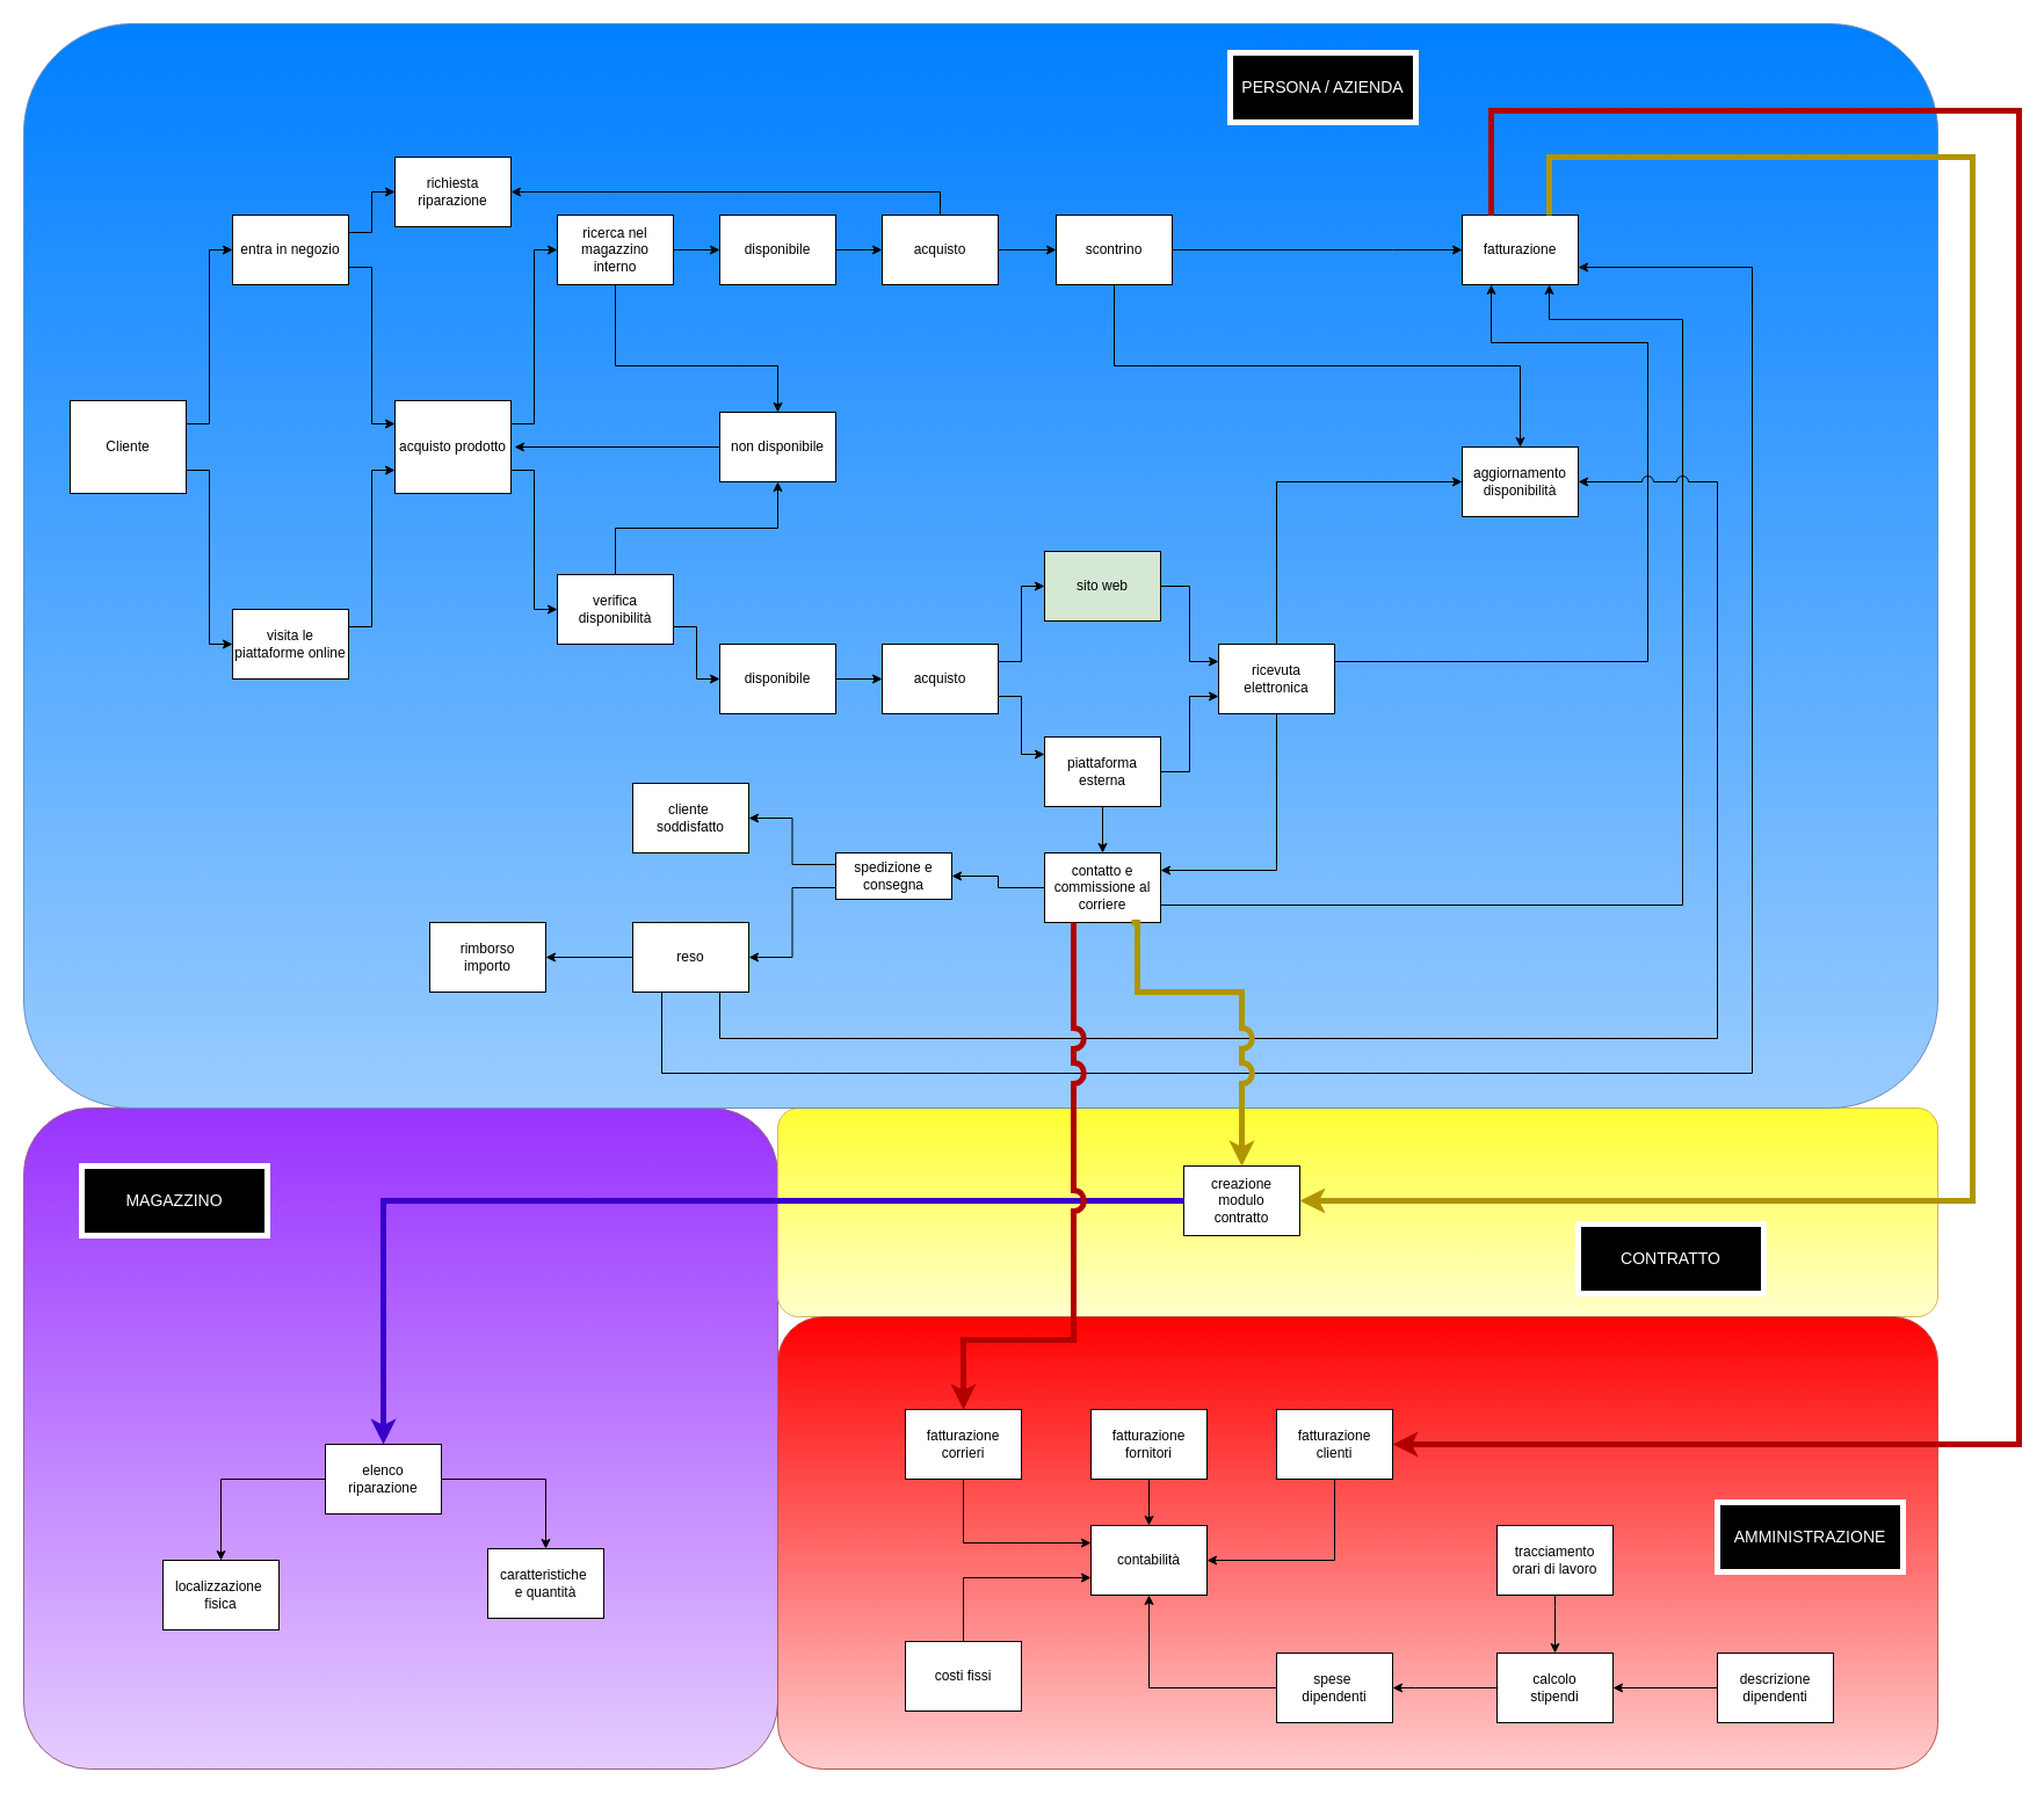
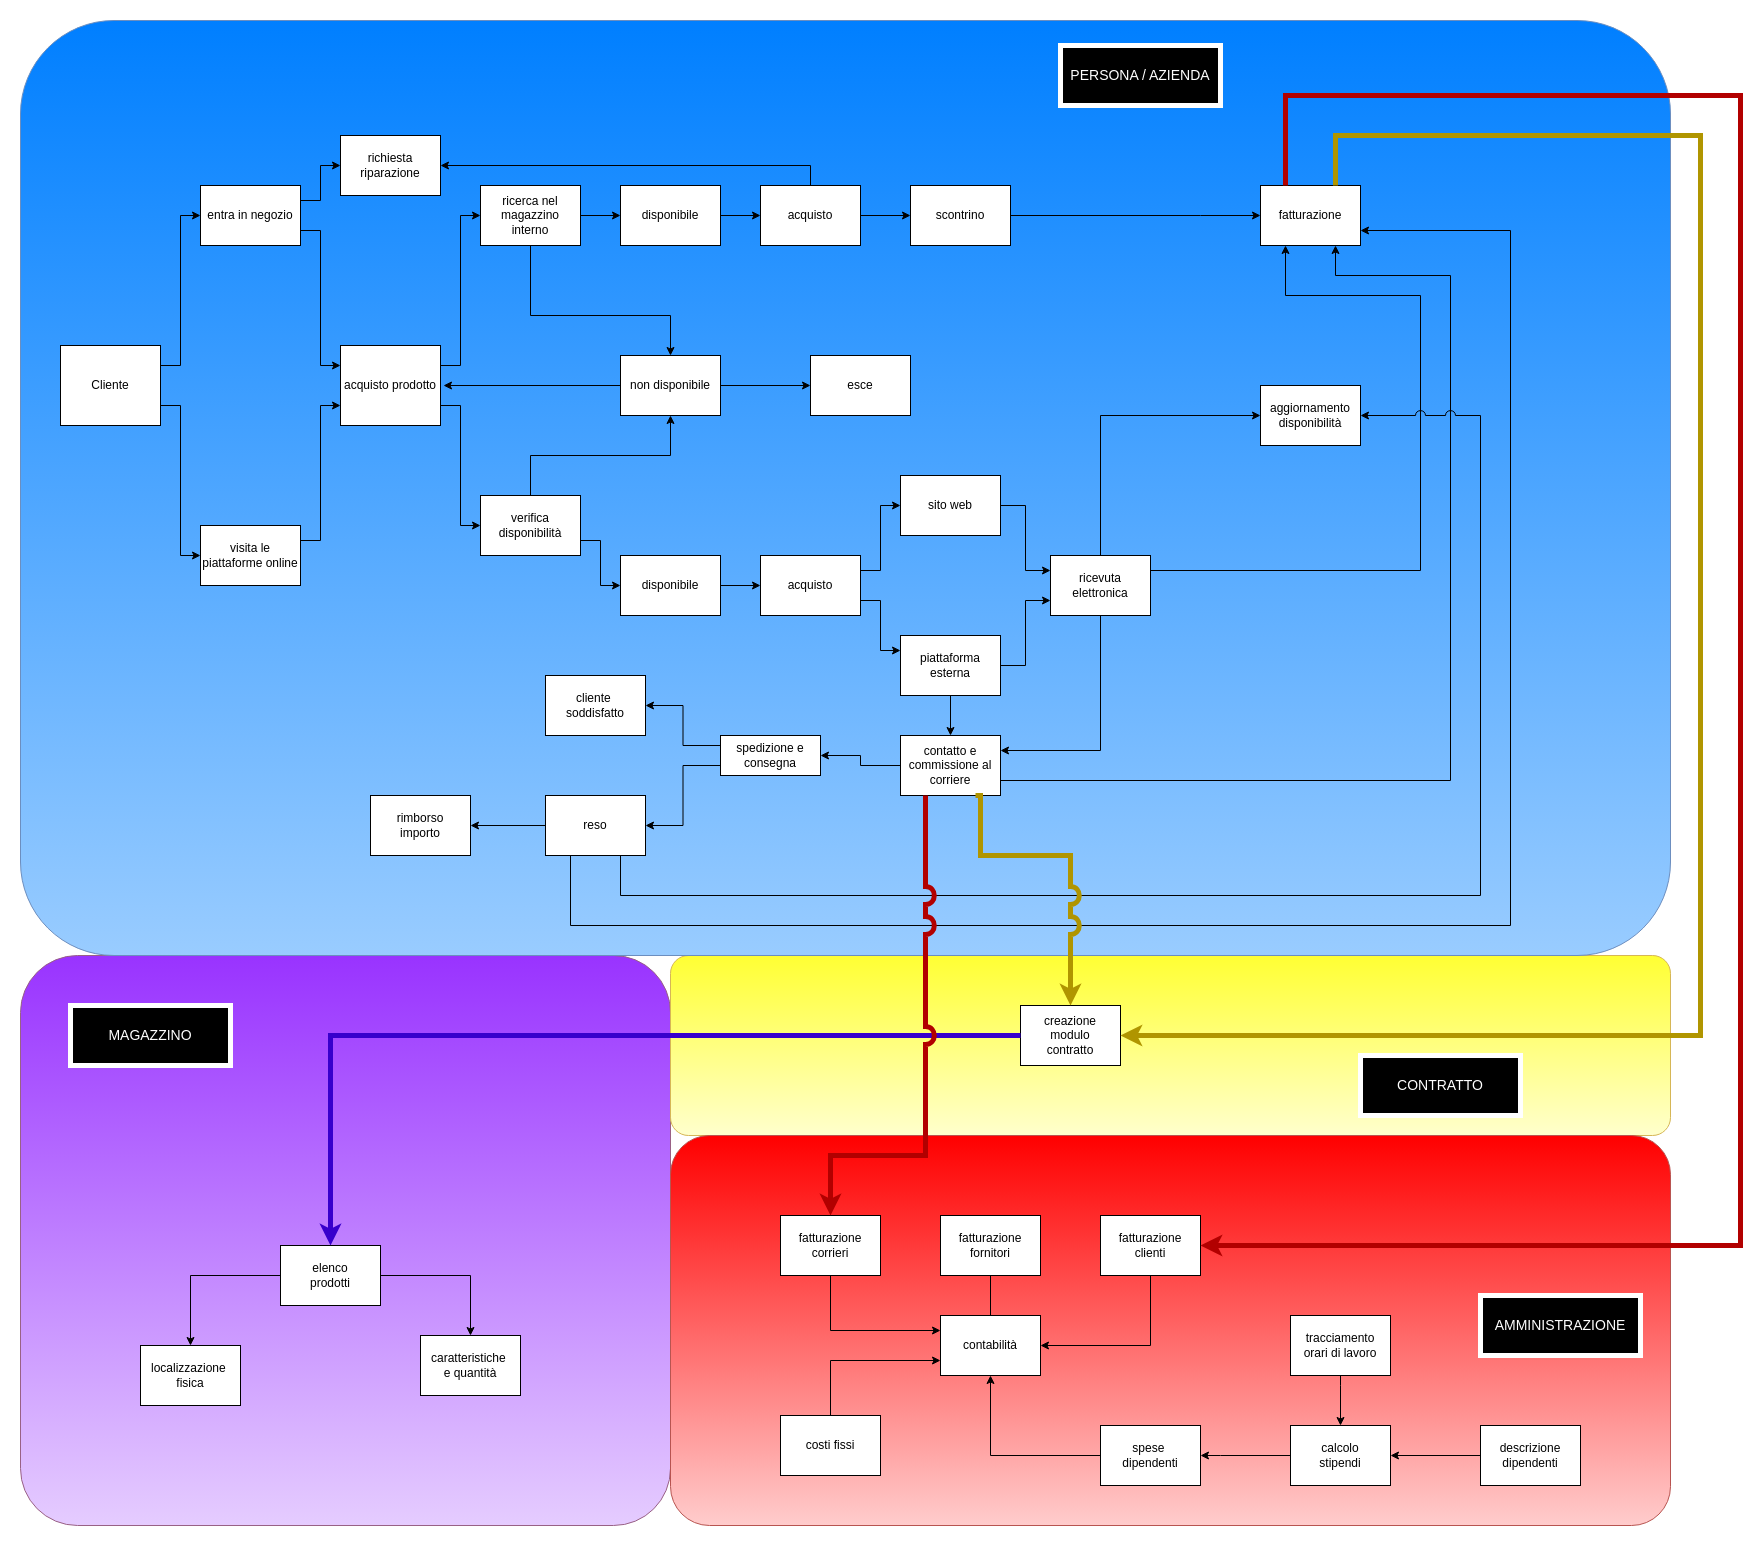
- <mxCell id="38" style="edgeStyle=orthogonalEdgeStyle;rounded=0;orthogonalLoop=1;jettySize=auto;html=1;exitX=0.5;exitY=1;exitDx=0;exitDy=0;entryX=0.5;entryY=0;entryDx=0;entryDy=0;" parent="1" source="39" target="45" edge="1"><mxGeometry relative="1" as="geometry" /></mxCell>
+ <mxCell id="19" style="edgeStyle=orthogonalEdgeStyle;rounded=0;orthogonalLoop=1;jettySize=auto;html=1;exitX=1;exitY=0.5;exitDx=0;exitDy=0;entryX=0;entryY=0.5;entryDx=0;entryDy=0;" parent="1" source="20" target="34" edge="1"><mxGeometry relative="1" as="geometry" /></mxCell>
+ <mxCell id="34" value="esce" style="whiteSpace=wrap;html=1;align=center;" parent="1" vertex="1"><mxGeometry x="810" y="355" width="100" height="60" as="geometry" /></mxCell>
- <mxCell id="44" value="sito web" style="whiteSpace=wrap;html=1;align=center;fillColor=#d5e8d4;" parent="1" vertex="1"><mxGeometry x="900" y="475" width="100" height="60" as="geometry" /></mxCell>
+ <mxCell id="44" value="sito web" style="whiteSpace=wrap;html=1;align=center;" parent="1" vertex="1"><mxGeometry x="900" y="475" width="100" height="60" as="geometry" /></mxCell>
- <mxCell id="63" value="elenco&lt;br&gt;riparazione" style="whiteSpace=wrap;html=1;align=center;" vertex="1" parent="1"><mxGeometry x="280" y="1245" width="100" height="60" as="geometry" /></mxCell>
+ <mxCell id="63" value="elenco&lt;br&gt;prodotti" style="whiteSpace=wrap;html=1;align=center;" vertex="1" parent="1"><mxGeometry x="280" y="1245" width="100" height="60" as="geometry" /></mxCell>
- <mxCell id="78" style="edgeStyle=orthogonalEdgeStyle;rounded=0;orthogonalLoop=1;jettySize=auto;html=1;exitX=0.5;exitY=1;exitDx=0;exitDy=0;entryX=0.5;entryY=0;entryDx=0;entryDy=0;" edge="1" parent="1" source="68" target="66"><mxGeometry relative="1" as="geometry"><mxPoint x="1000" y="1435" as="sourcePoint" /><mxPoint x="900" y="1570" as="targetPoint" /><Array as="points"><mxPoint x="990" y="1275" /><mxPoint x="990" y="1275" /></Array></mxGeometry></mxCell>
+ <mxCell id="78" style="edgeStyle=orthogonalEdgeStyle;rounded=0;orthogonalLoop=1;jettySize=auto;html=1;exitX=0.5;exitY=1;exitDx=0;exitDy=0;entryX=0.5;entryY=0;entryDx=0;entryDy=0;endArrow=none;" edge="1" parent="1" source="68" target="66"><mxGeometry relative="1" as="geometry"><mxPoint x="1000" y="1435" as="sourcePoint" /><mxPoint x="900" y="1570" as="targetPoint" /><Array as="points"><mxPoint x="990" y="1275" /><mxPoint x="990" y="1275" /></Array></mxGeometry></mxCell>
